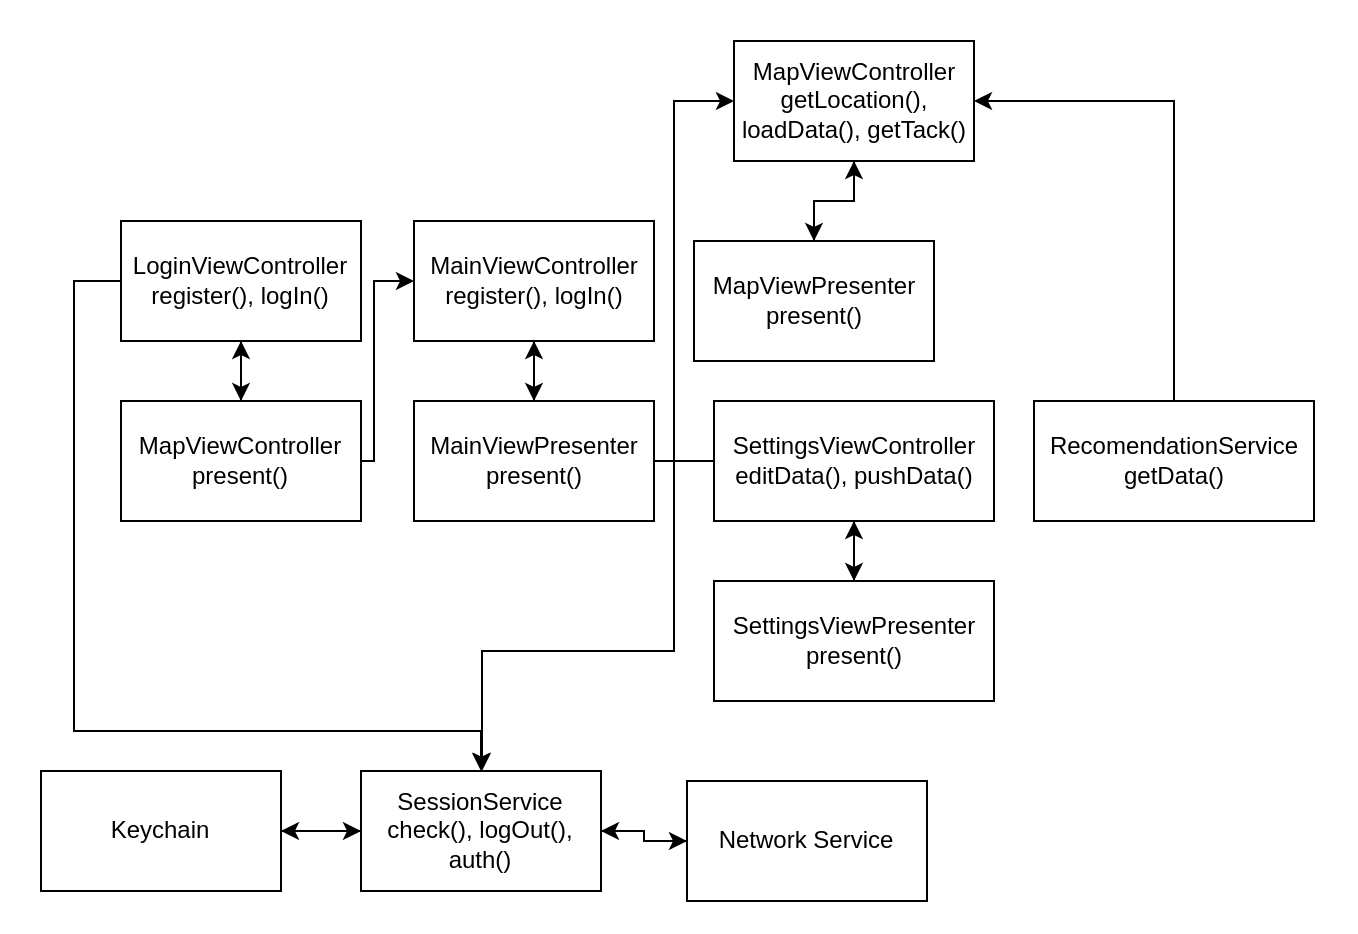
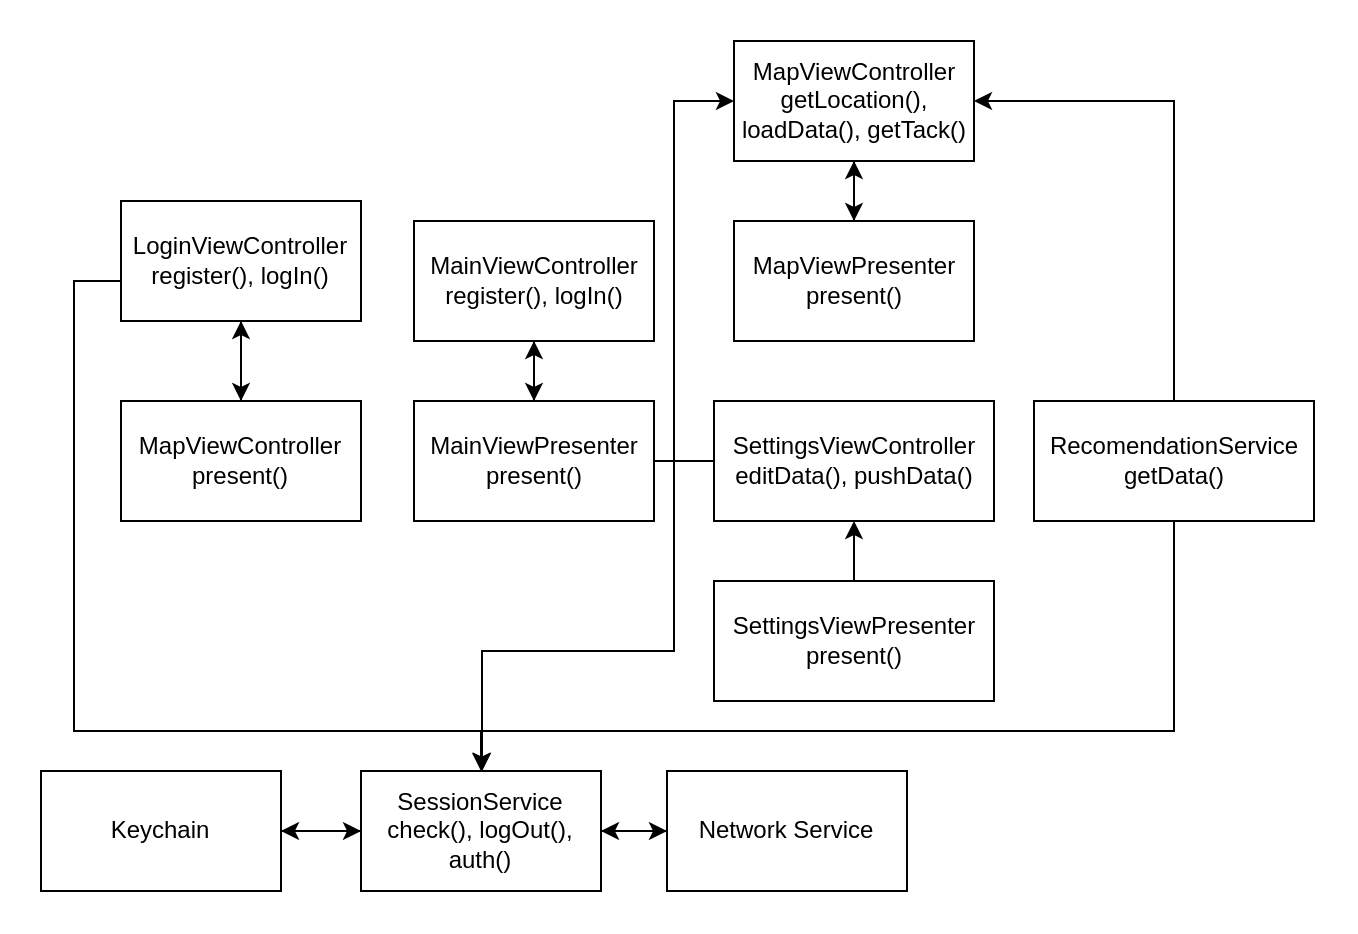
- <mxCell id="15" value="LoginViewController&lt;br&gt;register(), logIn()" style="rounded=0;whiteSpace=wrap;html=1;" vertex="1" parent="1"><mxGeometry x="60" y="110" width="120" height="60" as="geometry" /></mxCell>
+ <mxCell id="15" value="LoginViewController&lt;br&gt;register(), logIn()" style="rounded=0;whiteSpace=wrap;html=1;" vertex="1" parent="1"><mxGeometry x="60" y="100" width="120" height="60" as="geometry" /></mxCell>
- <mxCell id="12" value="MapViewPresenter&lt;br&gt;present()" style="rounded=0;whiteSpace=wrap;html=1;" vertex="1" parent="1"><mxGeometry x="346.5" y="120" width="120" height="60" as="geometry" /></mxCell>
+ <mxCell id="12" value="MapViewPresenter&lt;br&gt;present()" style="rounded=0;whiteSpace=wrap;html=1;" vertex="1" parent="1"><mxGeometry x="366.5" y="110" width="120" height="60" as="geometry" /></mxCell>
- <mxCell id="17" style="edgeStyle=orthogonalEdgeStyle;rounded=0;orthogonalLoop=1;jettySize=auto;html=1;entryX=0;entryY=0.5;entryDx=0;entryDy=0;" edge="1" parent="1" source="18" target="28"><mxGeometry relative="1" as="geometry"><Array as="points"><mxPoint x="186.5" y="230" /><mxPoint x="186.5" y="140" /></Array></mxGeometry></mxCell>
- <mxCell id="22" value="" style="edgeStyle=orthogonalEdgeStyle;rounded=0;orthogonalLoop=1;jettySize=auto;html=1;" edge="1" parent="1" source="24" target="26"><mxGeometry relative="1" as="geometry" /></mxCell>
+ <mxCell id="20" style="edgeStyle=orthogonalEdgeStyle;rounded=0;orthogonalLoop=1;jettySize=auto;html=1;" edge="1" parent="1" source="21" target="8"><mxGeometry relative="1" as="geometry"><Array as="points"><mxPoint x="586.5" y="365" /><mxPoint x="240.5" y="365" /></Array></mxGeometry></mxCell>
- <mxCell id="5" value="Network Service" style="rounded=0;whiteSpace=wrap;html=1;" vertex="1" parent="1"><mxGeometry x="343" y="390" width="120" height="60" as="geometry" /></mxCell>
+ <mxCell id="5" value="Network Service" style="rounded=0;whiteSpace=wrap;html=1;" vertex="1" parent="1"><mxGeometry x="333" y="385" width="120" height="60" as="geometry" /></mxCell>
